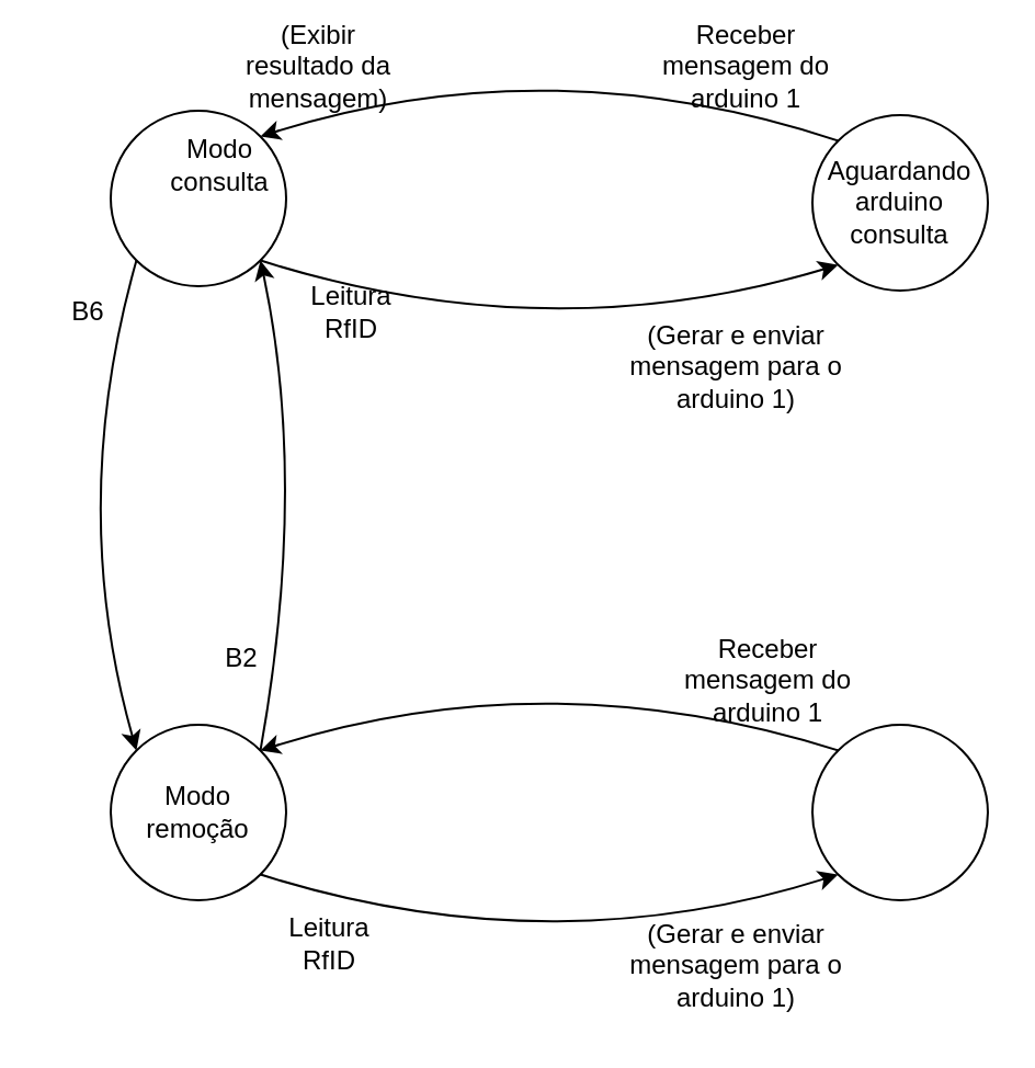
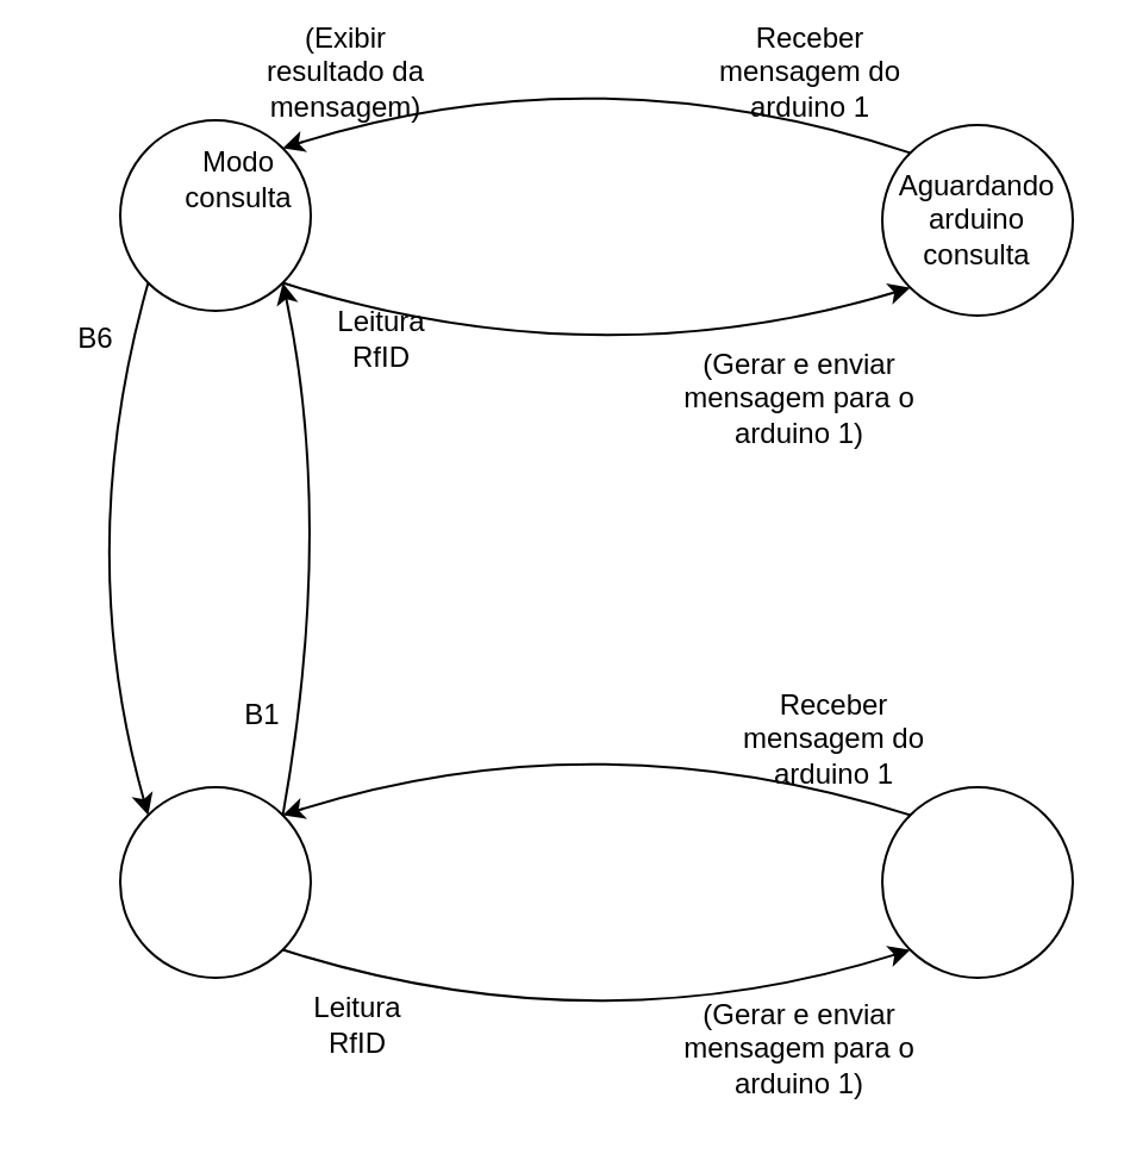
- <mxCell id="15" value="B2" style="text;html=1;strokeColor=none;fillColor=none;align=center;verticalAlign=middle;whiteSpace=wrap;rounded=0;" vertex="1" parent="1"><mxGeometry x="90" y="290" width="40" height="20" as="geometry" /></mxCell>
+ <mxCell id="15" value="B1" style="text;html=1;strokeColor=none;fillColor=none;align=center;verticalAlign=middle;whiteSpace=wrap;rounded=0;" vertex="1" parent="1"><mxGeometry x="90" y="290" width="40" height="20" as="geometry" /></mxCell>
- <mxCell id="8" value="Modo remoção" style="text;html=1;strokeColor=none;fillColor=none;align=center;verticalAlign=middle;whiteSpace=wrap;rounded=0;" vertex="1" parent="1"><mxGeometry x="70" y="360" width="40" height="20" as="geometry" /></mxCell>
